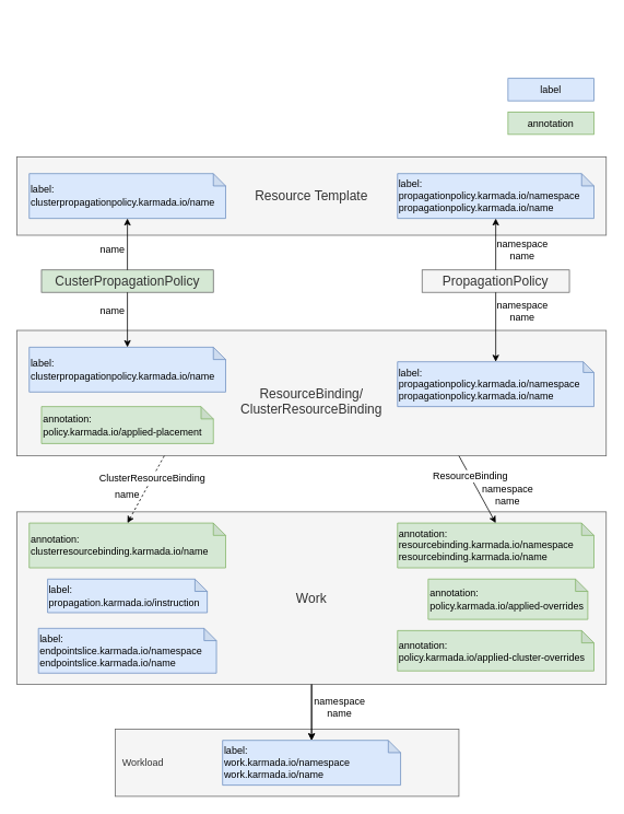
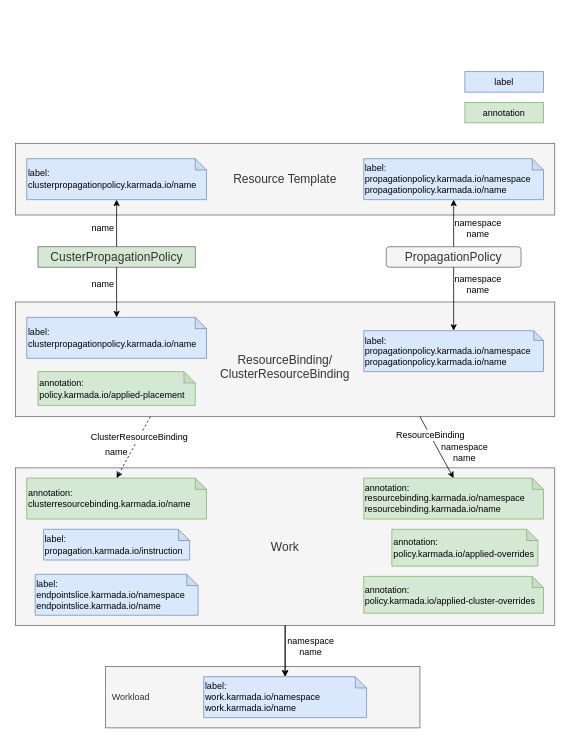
- <mxCell id="11" value="&lt;font style=&quot;font-size: 16px&quot;&gt;PropagationPolicy&lt;/font&gt;" style="rounded=0;whiteSpace=wrap;html=1;fillColor=#f5f5f5;strokeColor=#666666;fontColor=#333333;" parent="1" vertex="1"><mxGeometry x="514.312" y="328.477" width="179.75" height="27.299" as="geometry" /></mxCell>
+ <mxCell id="11" value="&lt;font style=&quot;font-size: 16px&quot;&gt;PropagationPolicy&lt;/font&gt;" style="whiteSpace=wrap;html=1;fillColor=#f5f5f5;strokeColor=#666666;fontColor=#333333;rounded=1;" parent="1" vertex="1"><mxGeometry x="514.312" y="328.477" width="179.75" height="27.299" as="geometry" /></mxCell>
